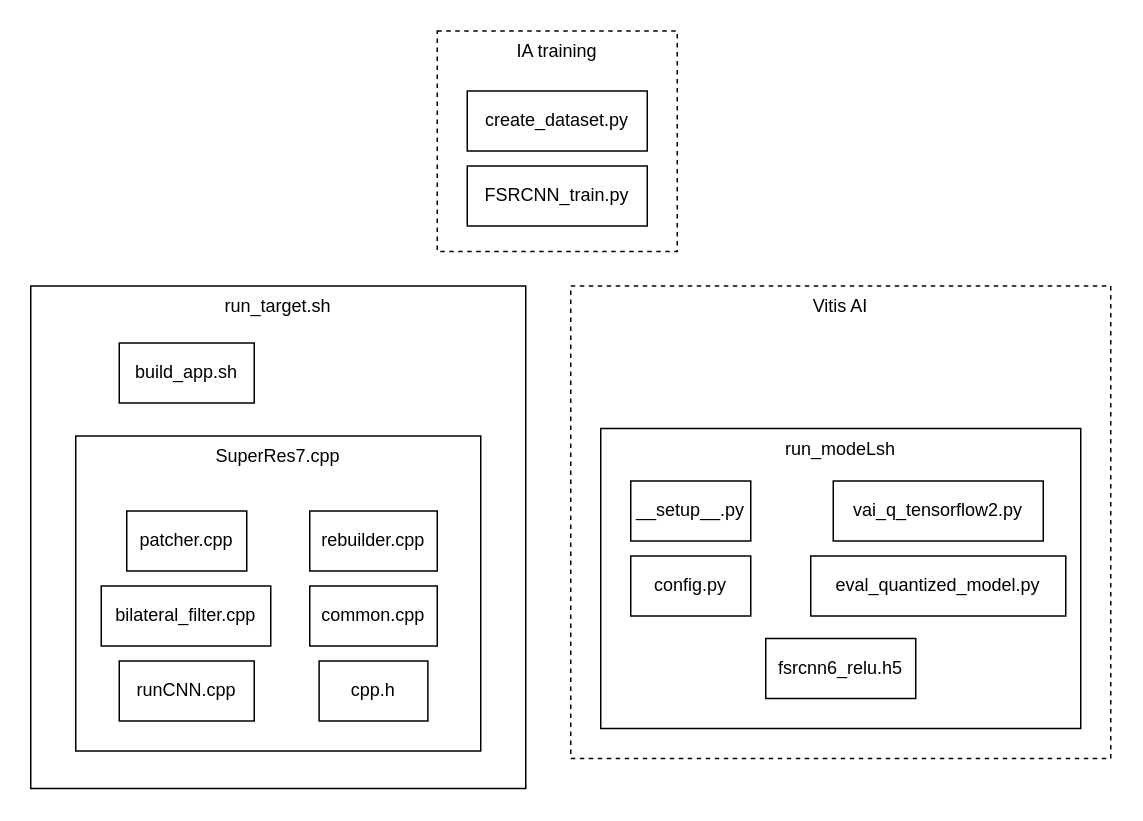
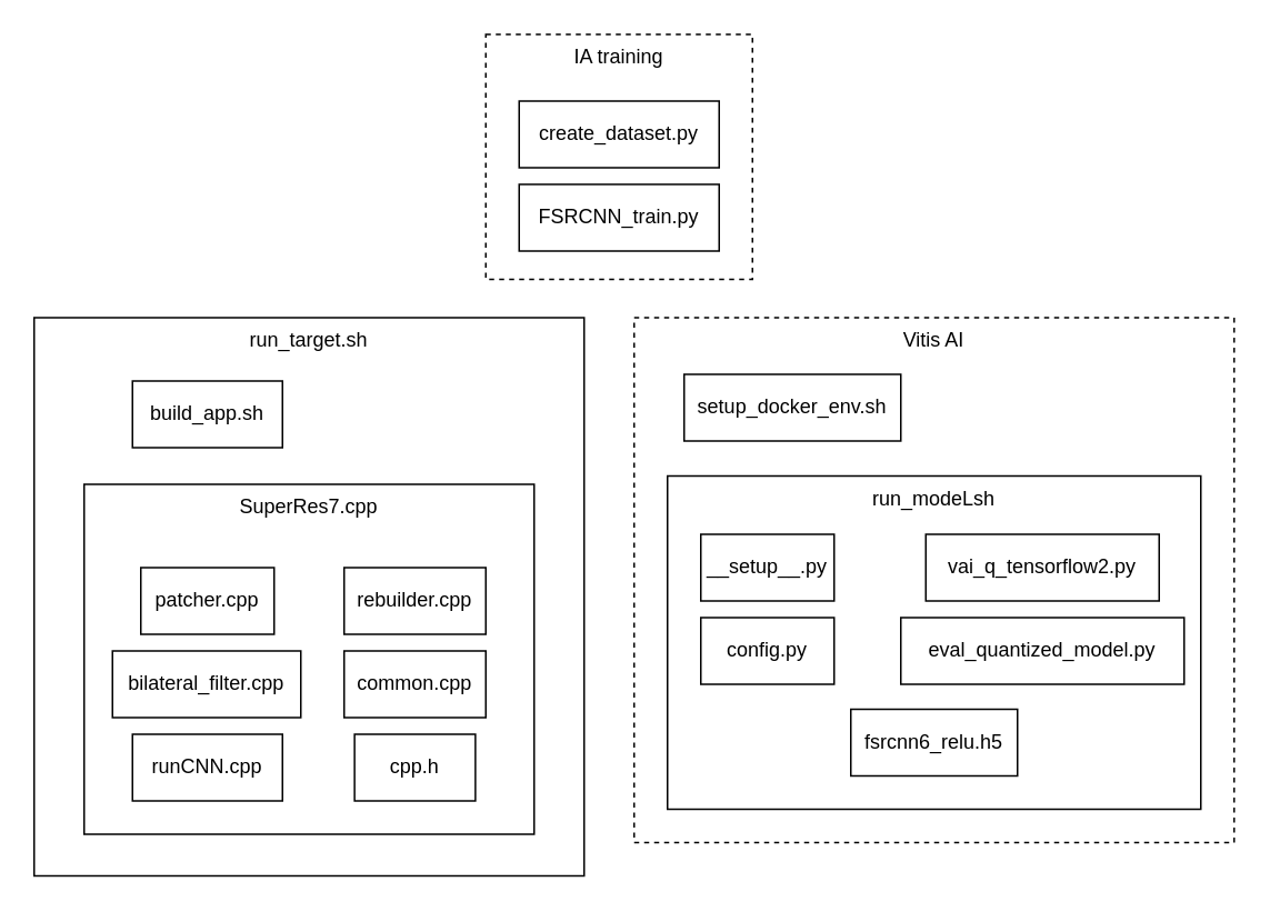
+ <mxCell id="20" value="setup_docker_env.sh" style="rounded=0;whiteSpace=wrap;html=1;" parent="1" vertex="1"><mxGeometry x="410" y="224" width="130" height="40" as="geometry" /></mxCell>
